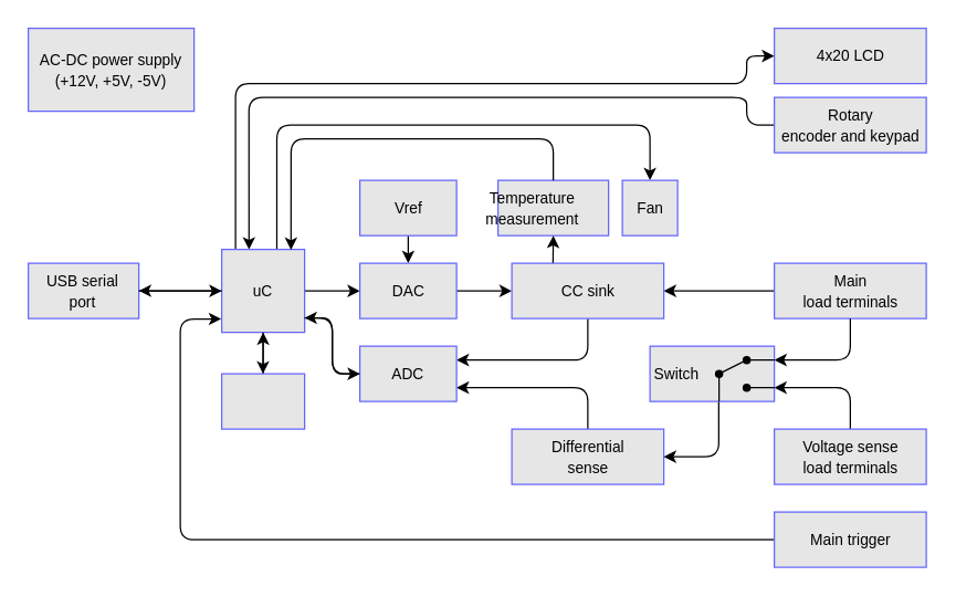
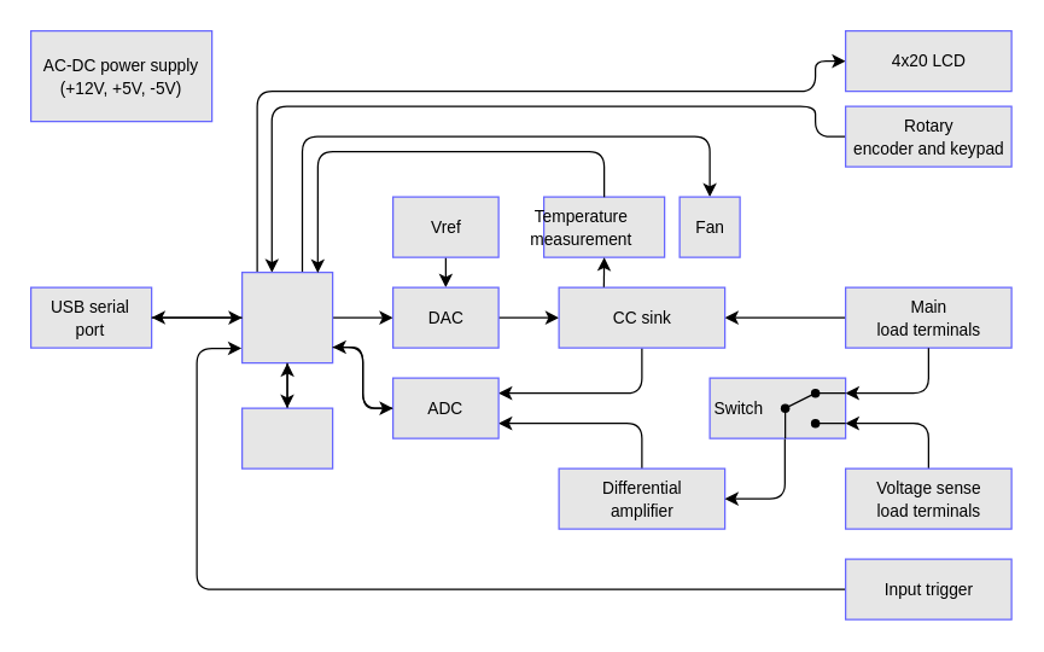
- <mxCell id="49" value="&lt;font style=&quot;font-size: 11px;&quot; color=&quot;#000000&quot;&gt;uC&lt;br&gt;&lt;/font&gt;" style="text;html=1;strokeColor=none;fillColor=none;align=center;verticalAlign=middle;whiteSpace=wrap;rounded=0;shadow=1;container=0;" parent="47" vertex="1"><mxGeometry x="15" y="15" width="30" height="30" as="geometry" /></mxCell>
- <mxCell id="24" value="&lt;font style=&quot;font-size: 11px;&quot; color=&quot;#000000&quot;&gt;Differential sense&lt;br&gt;&lt;/font&gt;" style="text;html=1;strokeColor=none;fillColor=none;align=center;verticalAlign=middle;whiteSpace=wrap;rounded=0;shadow=1;container=0;" parent="22" vertex="1"><mxGeometry x="13.75" y="10" width="82.5" height="20" as="geometry" /></mxCell>
+ <mxCell id="24" value="&lt;font style=&quot;font-size: 11px;&quot; color=&quot;#000000&quot;&gt;Differential amplifier&lt;br&gt;&lt;/font&gt;" style="text;html=1;strokeColor=none;fillColor=none;align=center;verticalAlign=middle;whiteSpace=wrap;rounded=0;shadow=1;container=0;" parent="22" vertex="1"><mxGeometry x="13.75" y="10" width="82.5" height="20" as="geometry" /></mxCell>
- <mxCell id="17" value="&lt;font style=&quot;font-size: 11px;&quot; color=&quot;#000000&quot;&gt;Main trigger&lt;br&gt;&lt;/font&gt;" style="text;html=1;strokeColor=none;fillColor=none;align=center;verticalAlign=middle;whiteSpace=wrap;rounded=0;shadow=1;container=0;" parent="15" vertex="1"><mxGeometry x="13.75" y="10" width="82.5" height="20" as="geometry" /></mxCell>
+ <mxCell id="17" value="&lt;font style=&quot;font-size: 11px;&quot; color=&quot;#000000&quot;&gt;Input trigger&lt;br&gt;&lt;/font&gt;" style="text;html=1;strokeColor=none;fillColor=none;align=center;verticalAlign=middle;whiteSpace=wrap;rounded=0;shadow=1;container=0;" parent="15" vertex="1"><mxGeometry x="13.75" y="10" width="82.5" height="20" as="geometry" /></mxCell>
